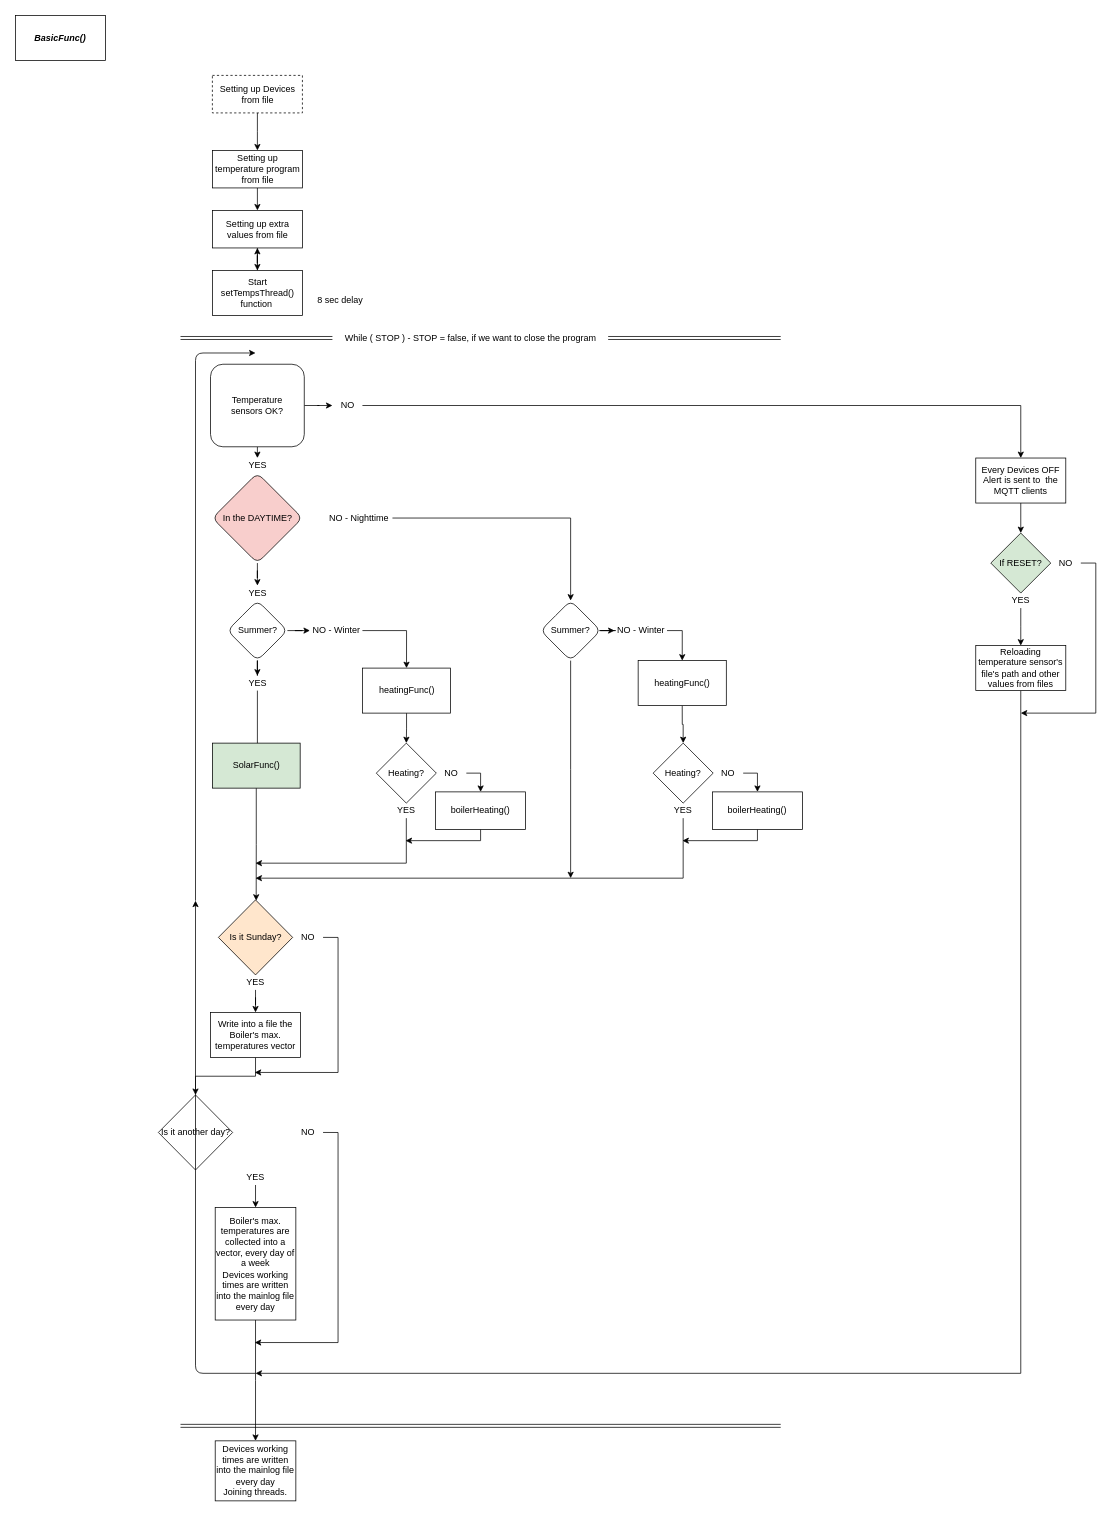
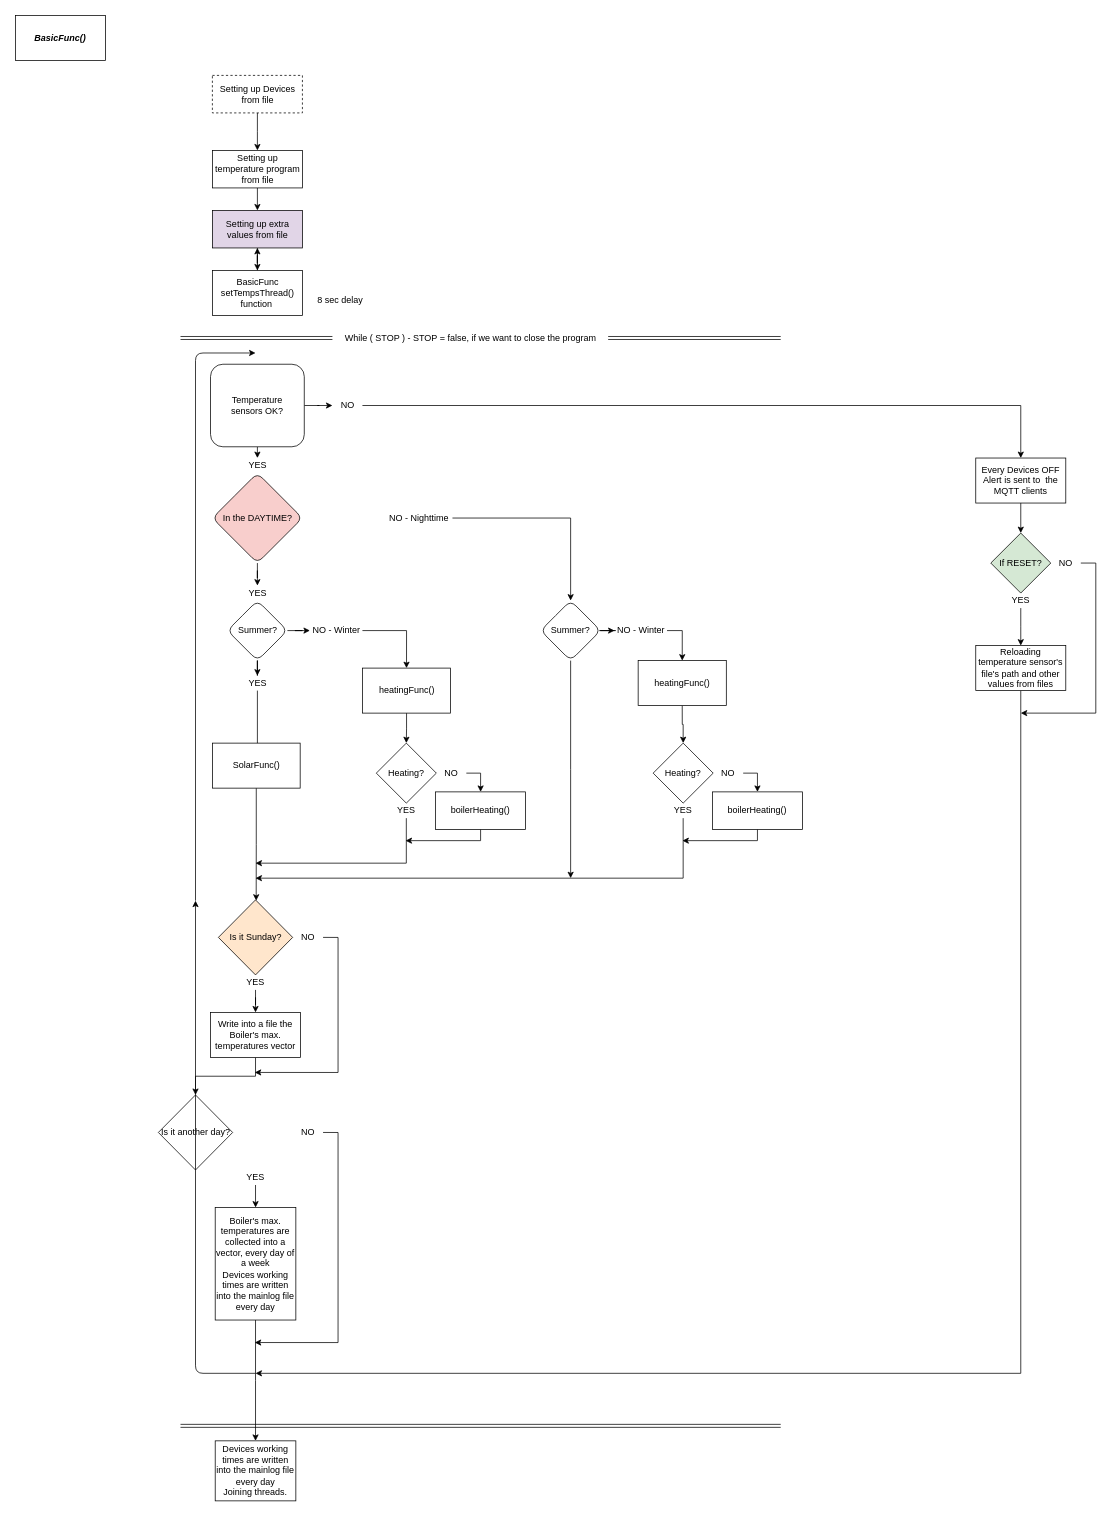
- <mxCell id="8" value="Setting up extra values from file" style="rounded=0;whiteSpace=wrap;html=1;" parent="1" vertex="1"><mxGeometry x="282.5" y="280" width="120" height="50" as="geometry" /></mxCell>
+ <mxCell id="8" value="Setting up extra values from file" style="rounded=0;whiteSpace=wrap;html=1;fillColor=#e1d5e7;" parent="1" vertex="1"><mxGeometry x="282.5" y="280" width="120" height="50" as="geometry" /></mxCell>
- <mxCell id="10" value="Start setTempsThread() function&amp;nbsp;" style="rounded=0;whiteSpace=wrap;html=1;" parent="1" vertex="1"><mxGeometry x="282.5" y="360" width="120" height="60" as="geometry" /></mxCell>
+ <mxCell id="10" value="BasicFunc setTempsThread() function&amp;nbsp;" style="rounded=0;whiteSpace=wrap;html=1;" parent="1" vertex="1"><mxGeometry x="282.5" y="360" width="120" height="60" as="geometry" /></mxCell>
- <mxCell id="22" value="NO - Nighttime" style="text;html=1;strokeColor=none;fillColor=none;align=center;verticalAlign=middle;whiteSpace=wrap;rounded=0;" parent="1" vertex="1"><mxGeometry x="432.5" y="680" width="90" height="20" as="geometry" /></mxCell>
+ <mxCell id="22" value="NO - Nighttime" style="text;html=1;strokeColor=none;fillColor=none;align=center;verticalAlign=middle;whiteSpace=wrap;rounded=0;" parent="1" vertex="1"><mxGeometry x="512.5" y="680" width="90" height="20" as="geometry" /></mxCell>
- <mxCell id="34" value="SolarFunc()" style="rounded=0;whiteSpace=wrap;html=1;fillColor=#d5e8d4;" vertex="1" parent="1"><mxGeometry x="282.5" y="990" width="117" height="60" as="geometry" /></mxCell>
+ <mxCell id="34" value="SolarFunc()" style="rounded=0;whiteSpace=wrap;html=1;" vertex="1" parent="1"><mxGeometry x="282.5" y="990" width="117" height="60" as="geometry" /></mxCell>
